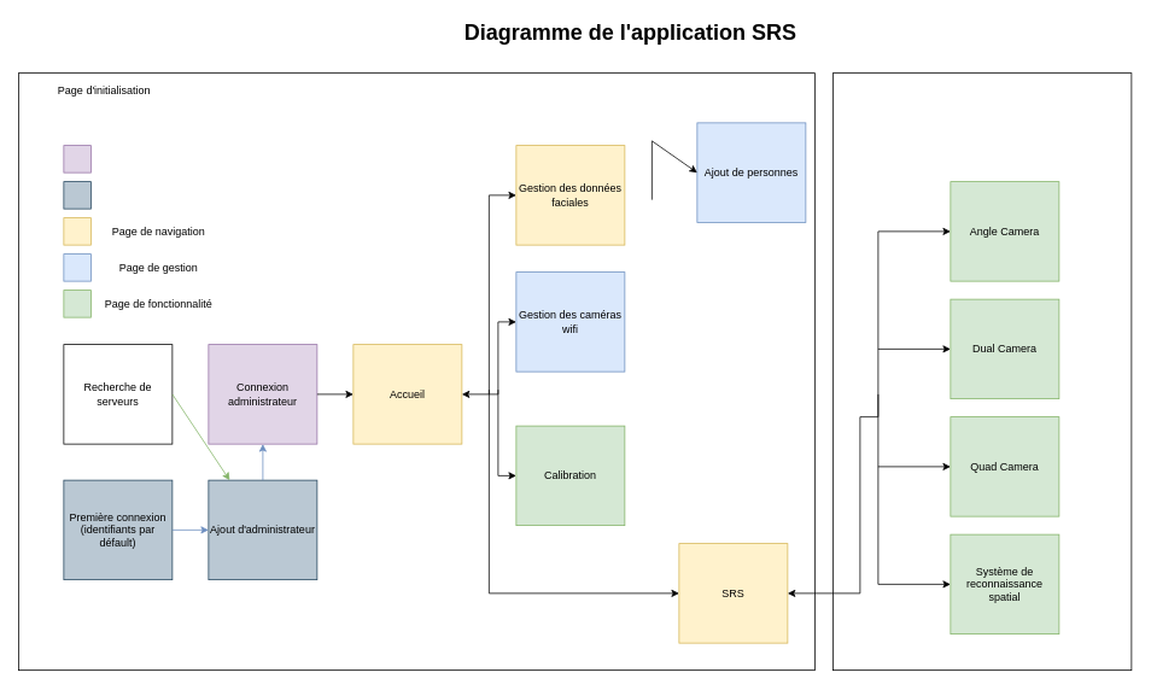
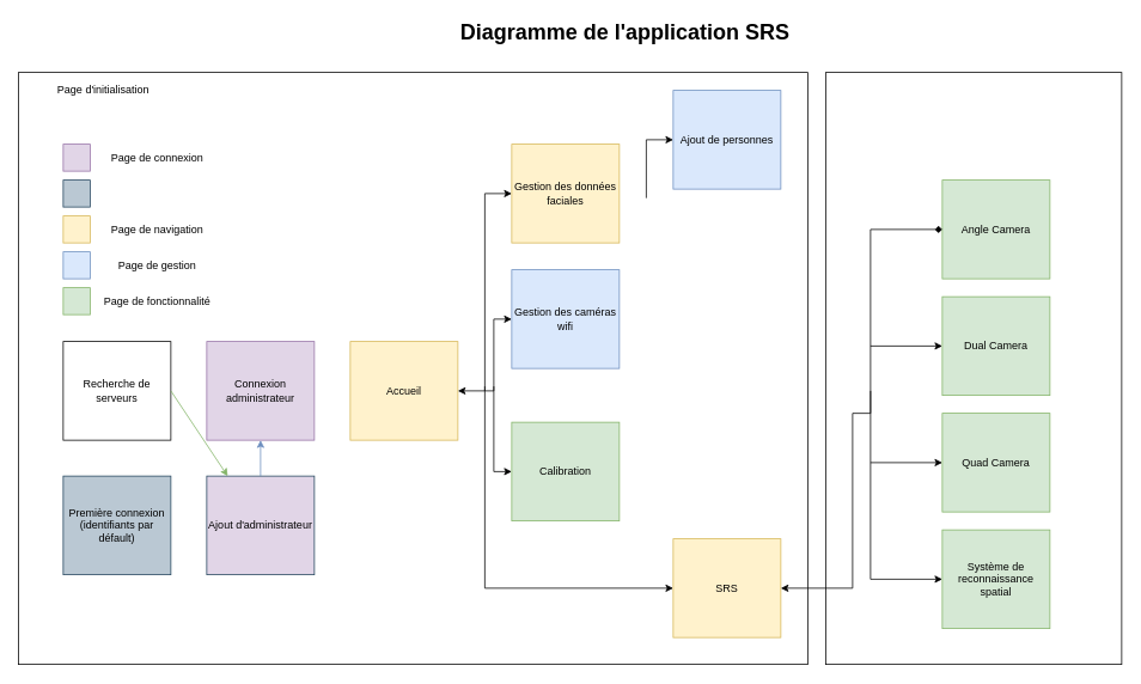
+ <mxCell id="28" value="Page de connexion" style="text;html=1;align=center;verticalAlign=middle;whiteSpace=wrap;rounded=0;" parent="1" vertex="1"><mxGeometry x="100" y="160" width="150" height="30" as="geometry" /></mxCell>
- <mxCell id="14" value="Ajout de personnes" style="rounded=0;whiteSpace=wrap;html=1;fillColor=#dae8fc;strokeColor=#6c8ebf;" parent="1" vertex="1"><mxGeometry x="770" y="135" width="120" height="110" as="geometry" /></mxCell>
+ <mxCell id="14" value="Ajout de personnes" style="rounded=0;whiteSpace=wrap;html=1;fillColor=#dae8fc;strokeColor=#6c8ebf;" parent="1" vertex="1"><mxGeometry x="750" y="100" width="120" height="110" as="geometry" /></mxCell>
- <mxCell id="38" value="" style="endArrow=classic;startArrow=classic;html=1;rounded=0;entryX=0;entryY=0.5;entryDx=0;entryDy=0;exitX=1;exitY=0.5;exitDx=0;exitDy=0;" edge="1" parent="1" source="33" target="34"><mxGeometry width="50" height="50" relative="1" as="geometry"><mxPoint x="890" y="650" as="sourcePoint" /><mxPoint x="940" y="600" as="targetPoint" /><Array as="points"><mxPoint x="950" y="655" /><mxPoint x="950" y="460" /><mxPoint x="970" y="460" /><mxPoint x="970" y="255" /></Array></mxGeometry></mxCell>
+ <mxCell id="38" value="" style="endArrow=diamond;startArrow=classic;html=1;rounded=0;entryX=0;entryY=0.5;entryDx=0;entryDy=0;exitX=1;exitY=0.5;exitDx=0;exitDy=0;" edge="1" parent="1" source="33" target="34"><mxGeometry width="50" height="50" relative="1" as="geometry"><mxPoint x="890" y="650" as="sourcePoint" /><mxPoint x="940" y="600" as="targetPoint" /><Array as="points"><mxPoint x="950" y="655" /><mxPoint x="950" y="460" /><mxPoint x="970" y="460" /><mxPoint x="970" y="255" /></Array></mxGeometry></mxCell>
- <mxCell id="12" value="" style="endArrow=classic;html=1;rounded=0;entryX=0;entryY=0.5;entryDx=0;entryDy=0;exitX=1;exitY=0.5;exitDx=0;exitDy=0;" parent="1" source="8" target="11" edge="1"><mxGeometry width="50" height="50" relative="1" as="geometry"><mxPoint x="390" y="630" as="sourcePoint" /><mxPoint x="440" y="580" as="targetPoint" /></mxGeometry></mxCell>
- <mxCell id="7" value="" style="endArrow=classic;html=1;rounded=0;exitX=1;exitY=0.5;exitDx=0;exitDy=0;entryX=0;entryY=0.5;entryDx=0;entryDy=0;fillColor=#dae8fc;strokeColor=#6c8ebf;" parent="1" source="5" target="6" edge="1"><mxGeometry width="50" height="50" relative="1" as="geometry"><mxPoint x="140" y="500" as="sourcePoint" /><mxPoint x="140" y="600" as="targetPoint" /></mxGeometry></mxCell>
- <mxCell id="6" value="Ajout d'administrateur" style="rounded=0;whiteSpace=wrap;html=1;fillColor=#bac8d3;strokeColor=#23445d;" parent="1" vertex="1"><mxGeometry x="230" y="530" width="120" height="110" as="geometry" /></mxCell>
+ <mxCell id="6" value="Ajout d'administrateur" style="rounded=0;whiteSpace=wrap;html=1;fillColor=#e1d5e7;strokeColor=#23445d;" parent="1" vertex="1"><mxGeometry x="230" y="530" width="120" height="110" as="geometry" /></mxCell>
